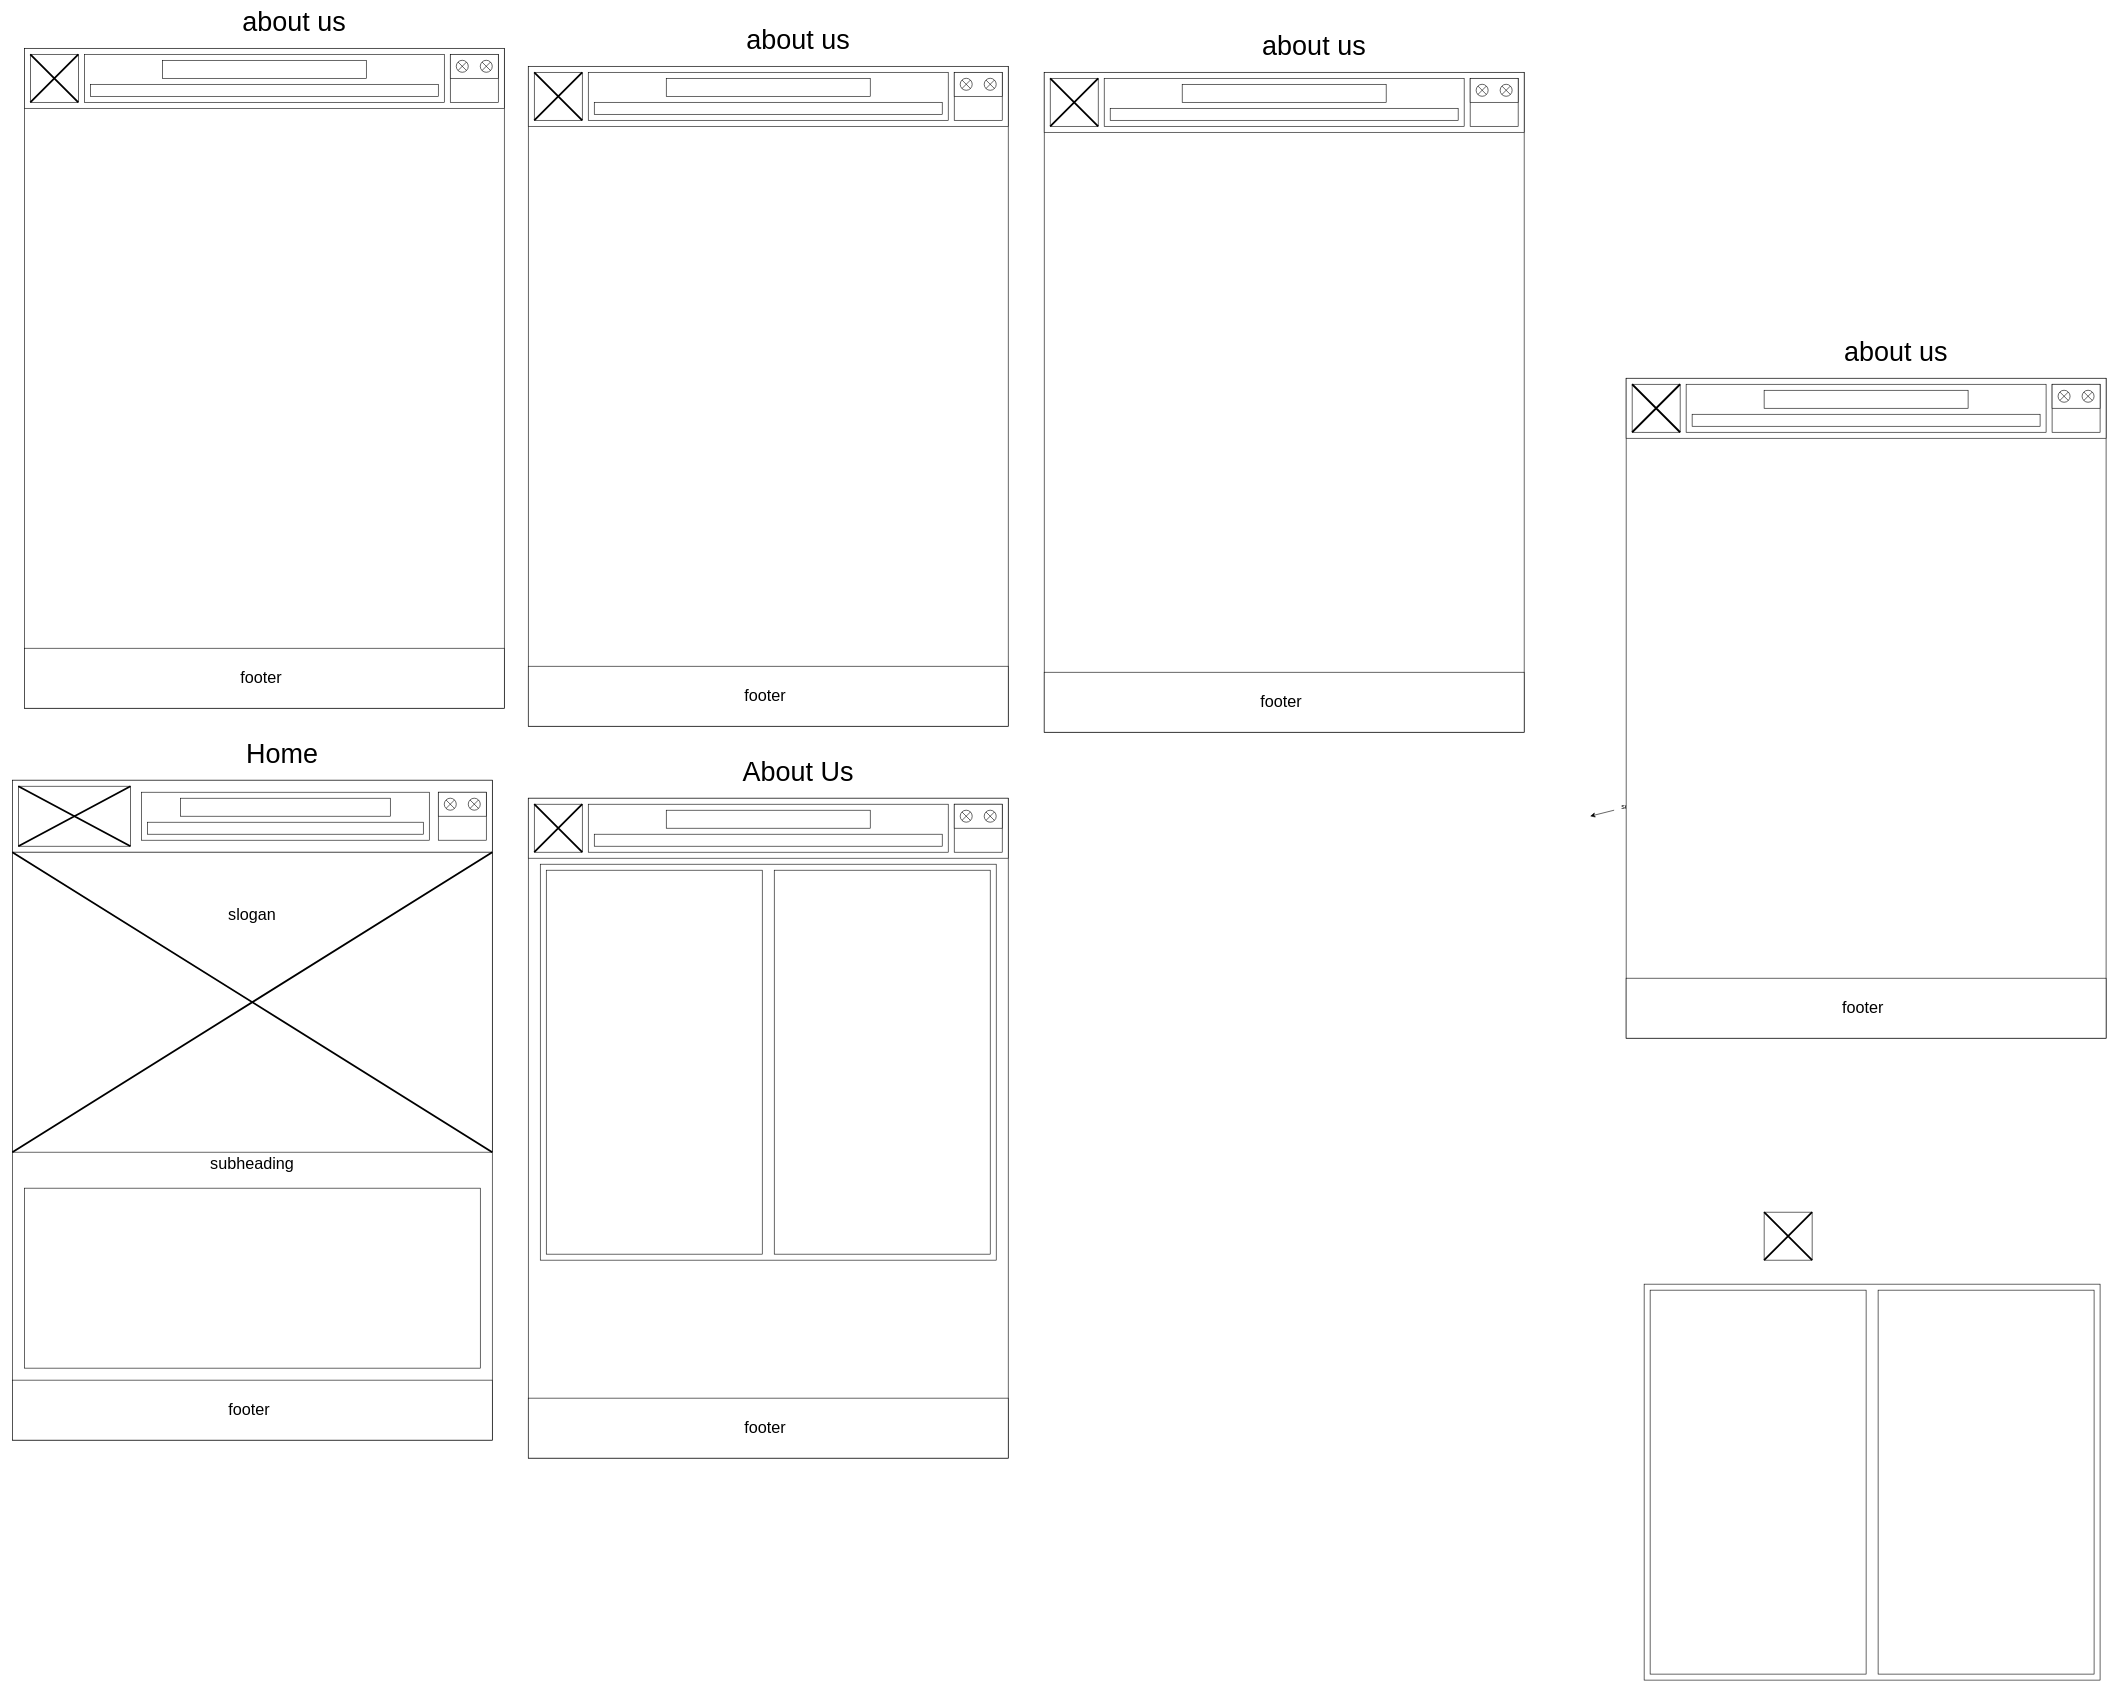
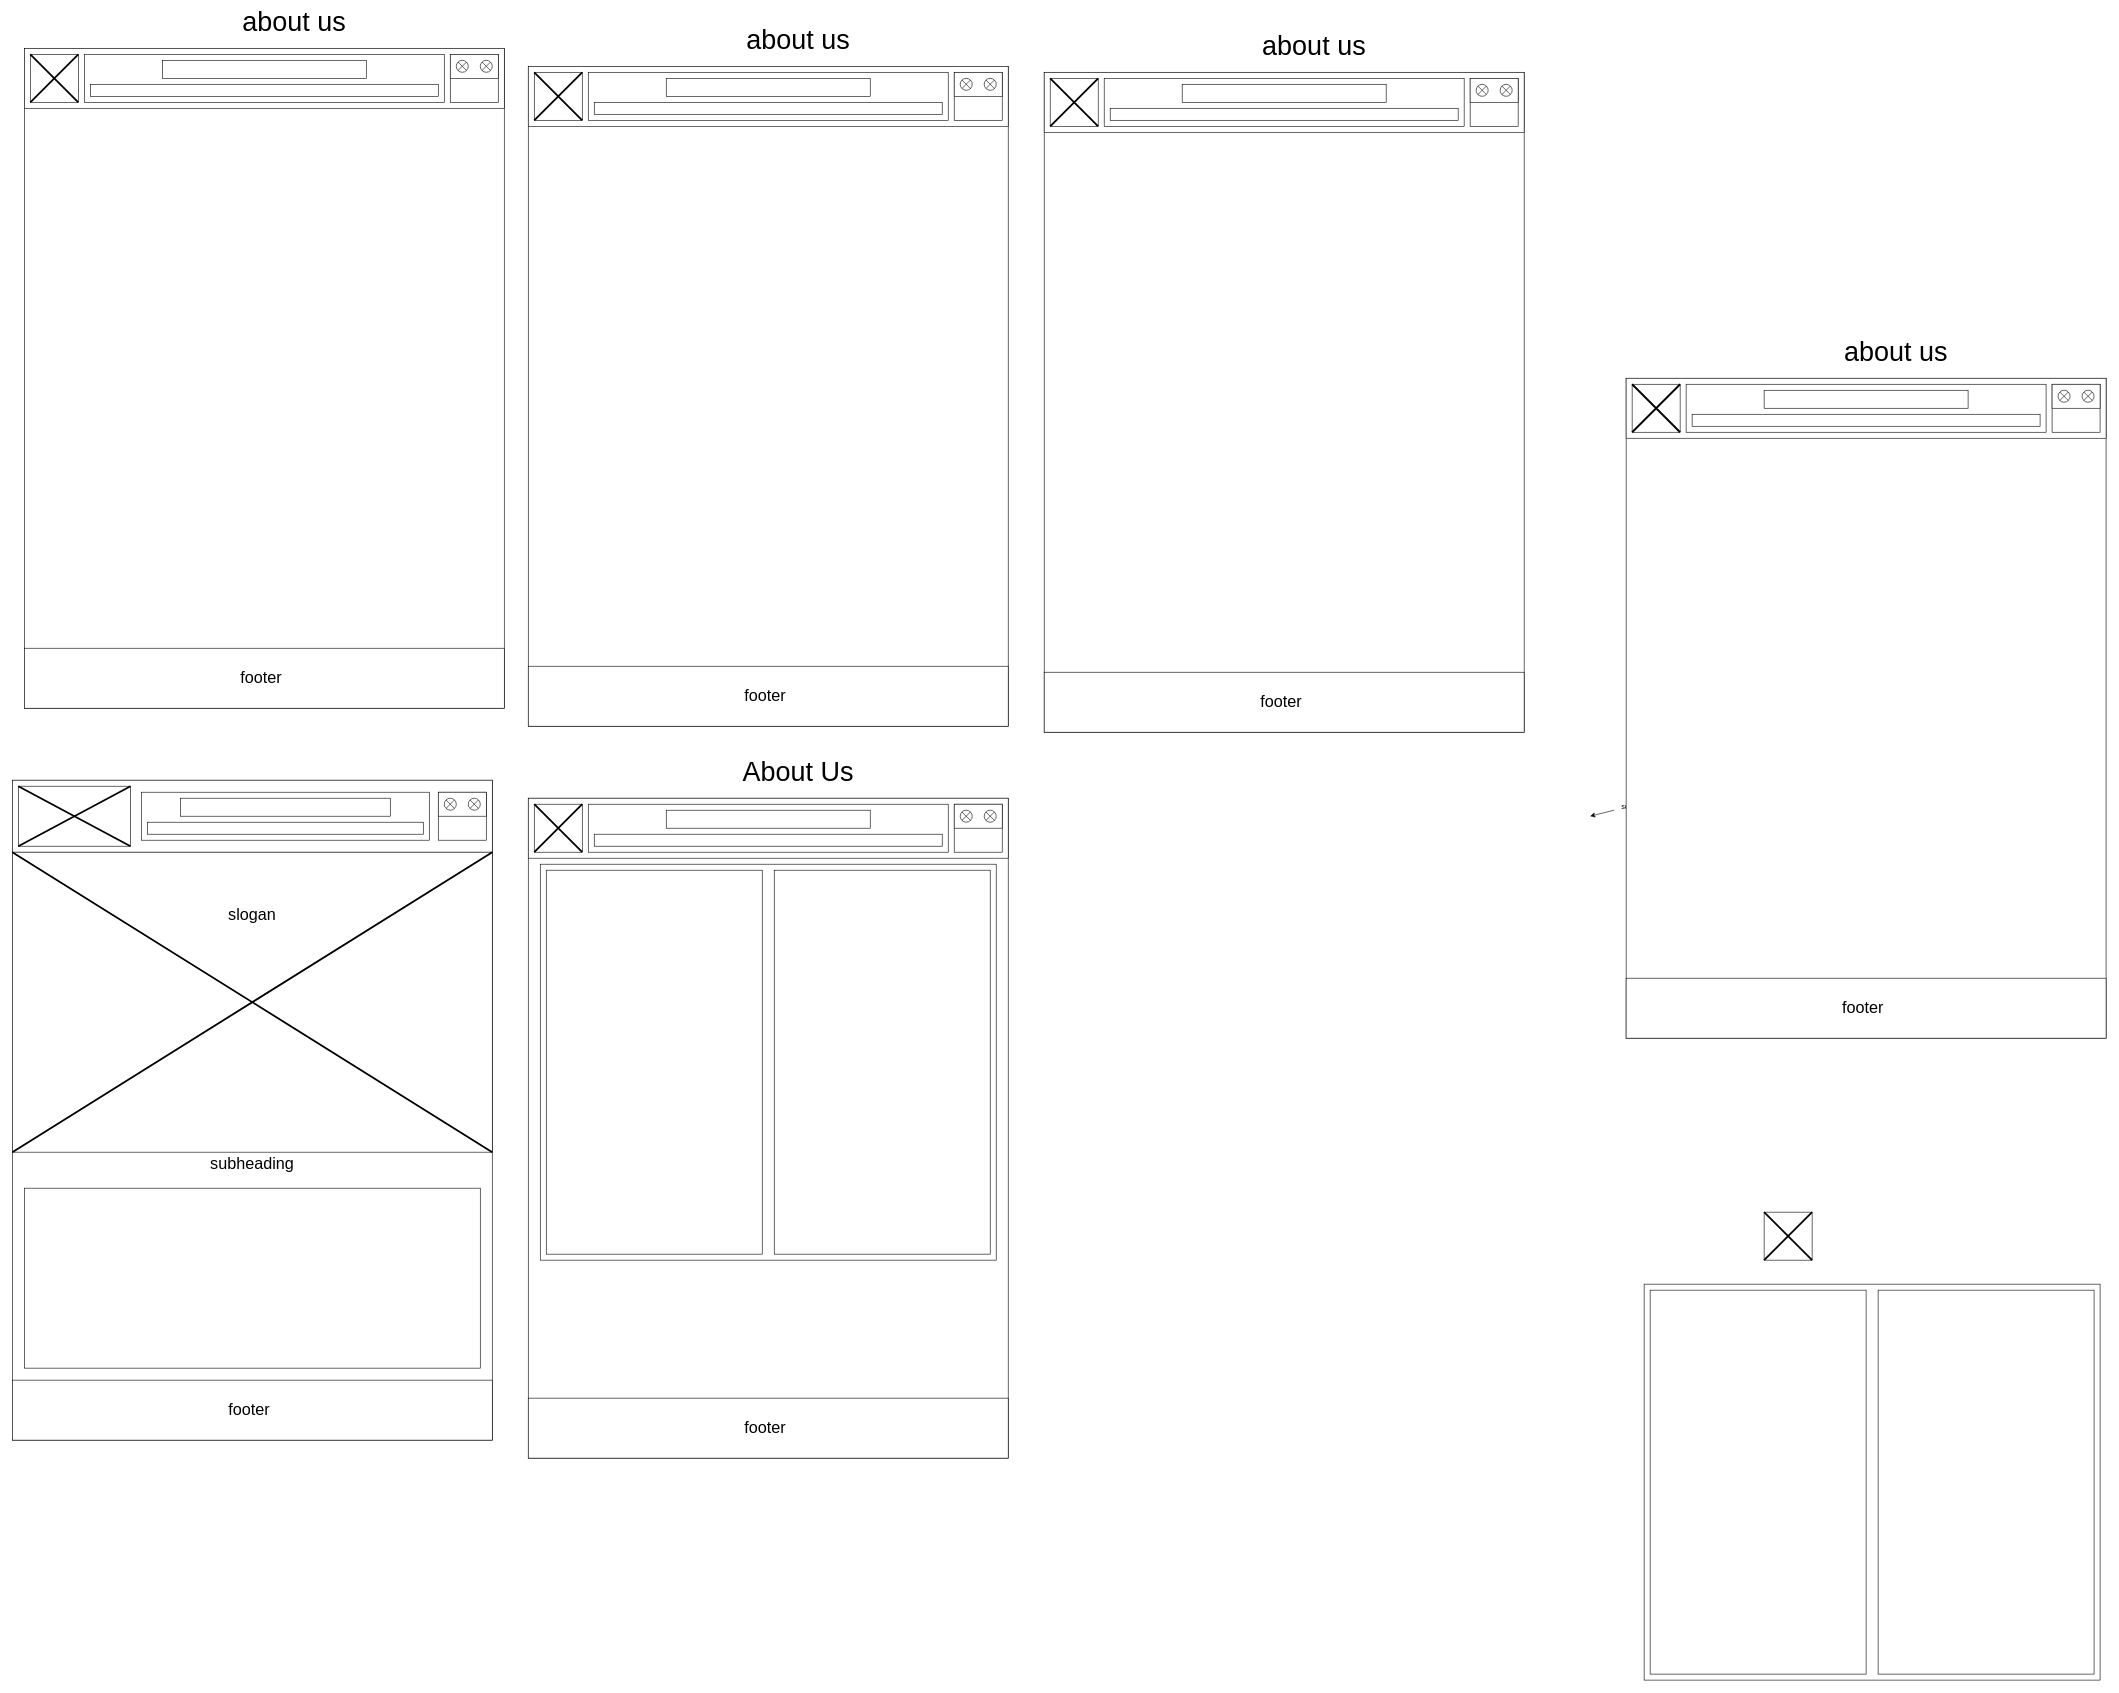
- <mxCell id="35" value="&lt;font style=&quot;font-size: 45px;&quot;&gt;Home&lt;/font&gt;" style="text;strokeColor=none;align=center;fillColor=none;html=1;verticalAlign=middle;whiteSpace=wrap;rounded=0;" vertex="1" parent="1"><mxGeometry x="340" y="1240" width="260" height="30" as="geometry" /></mxCell>
